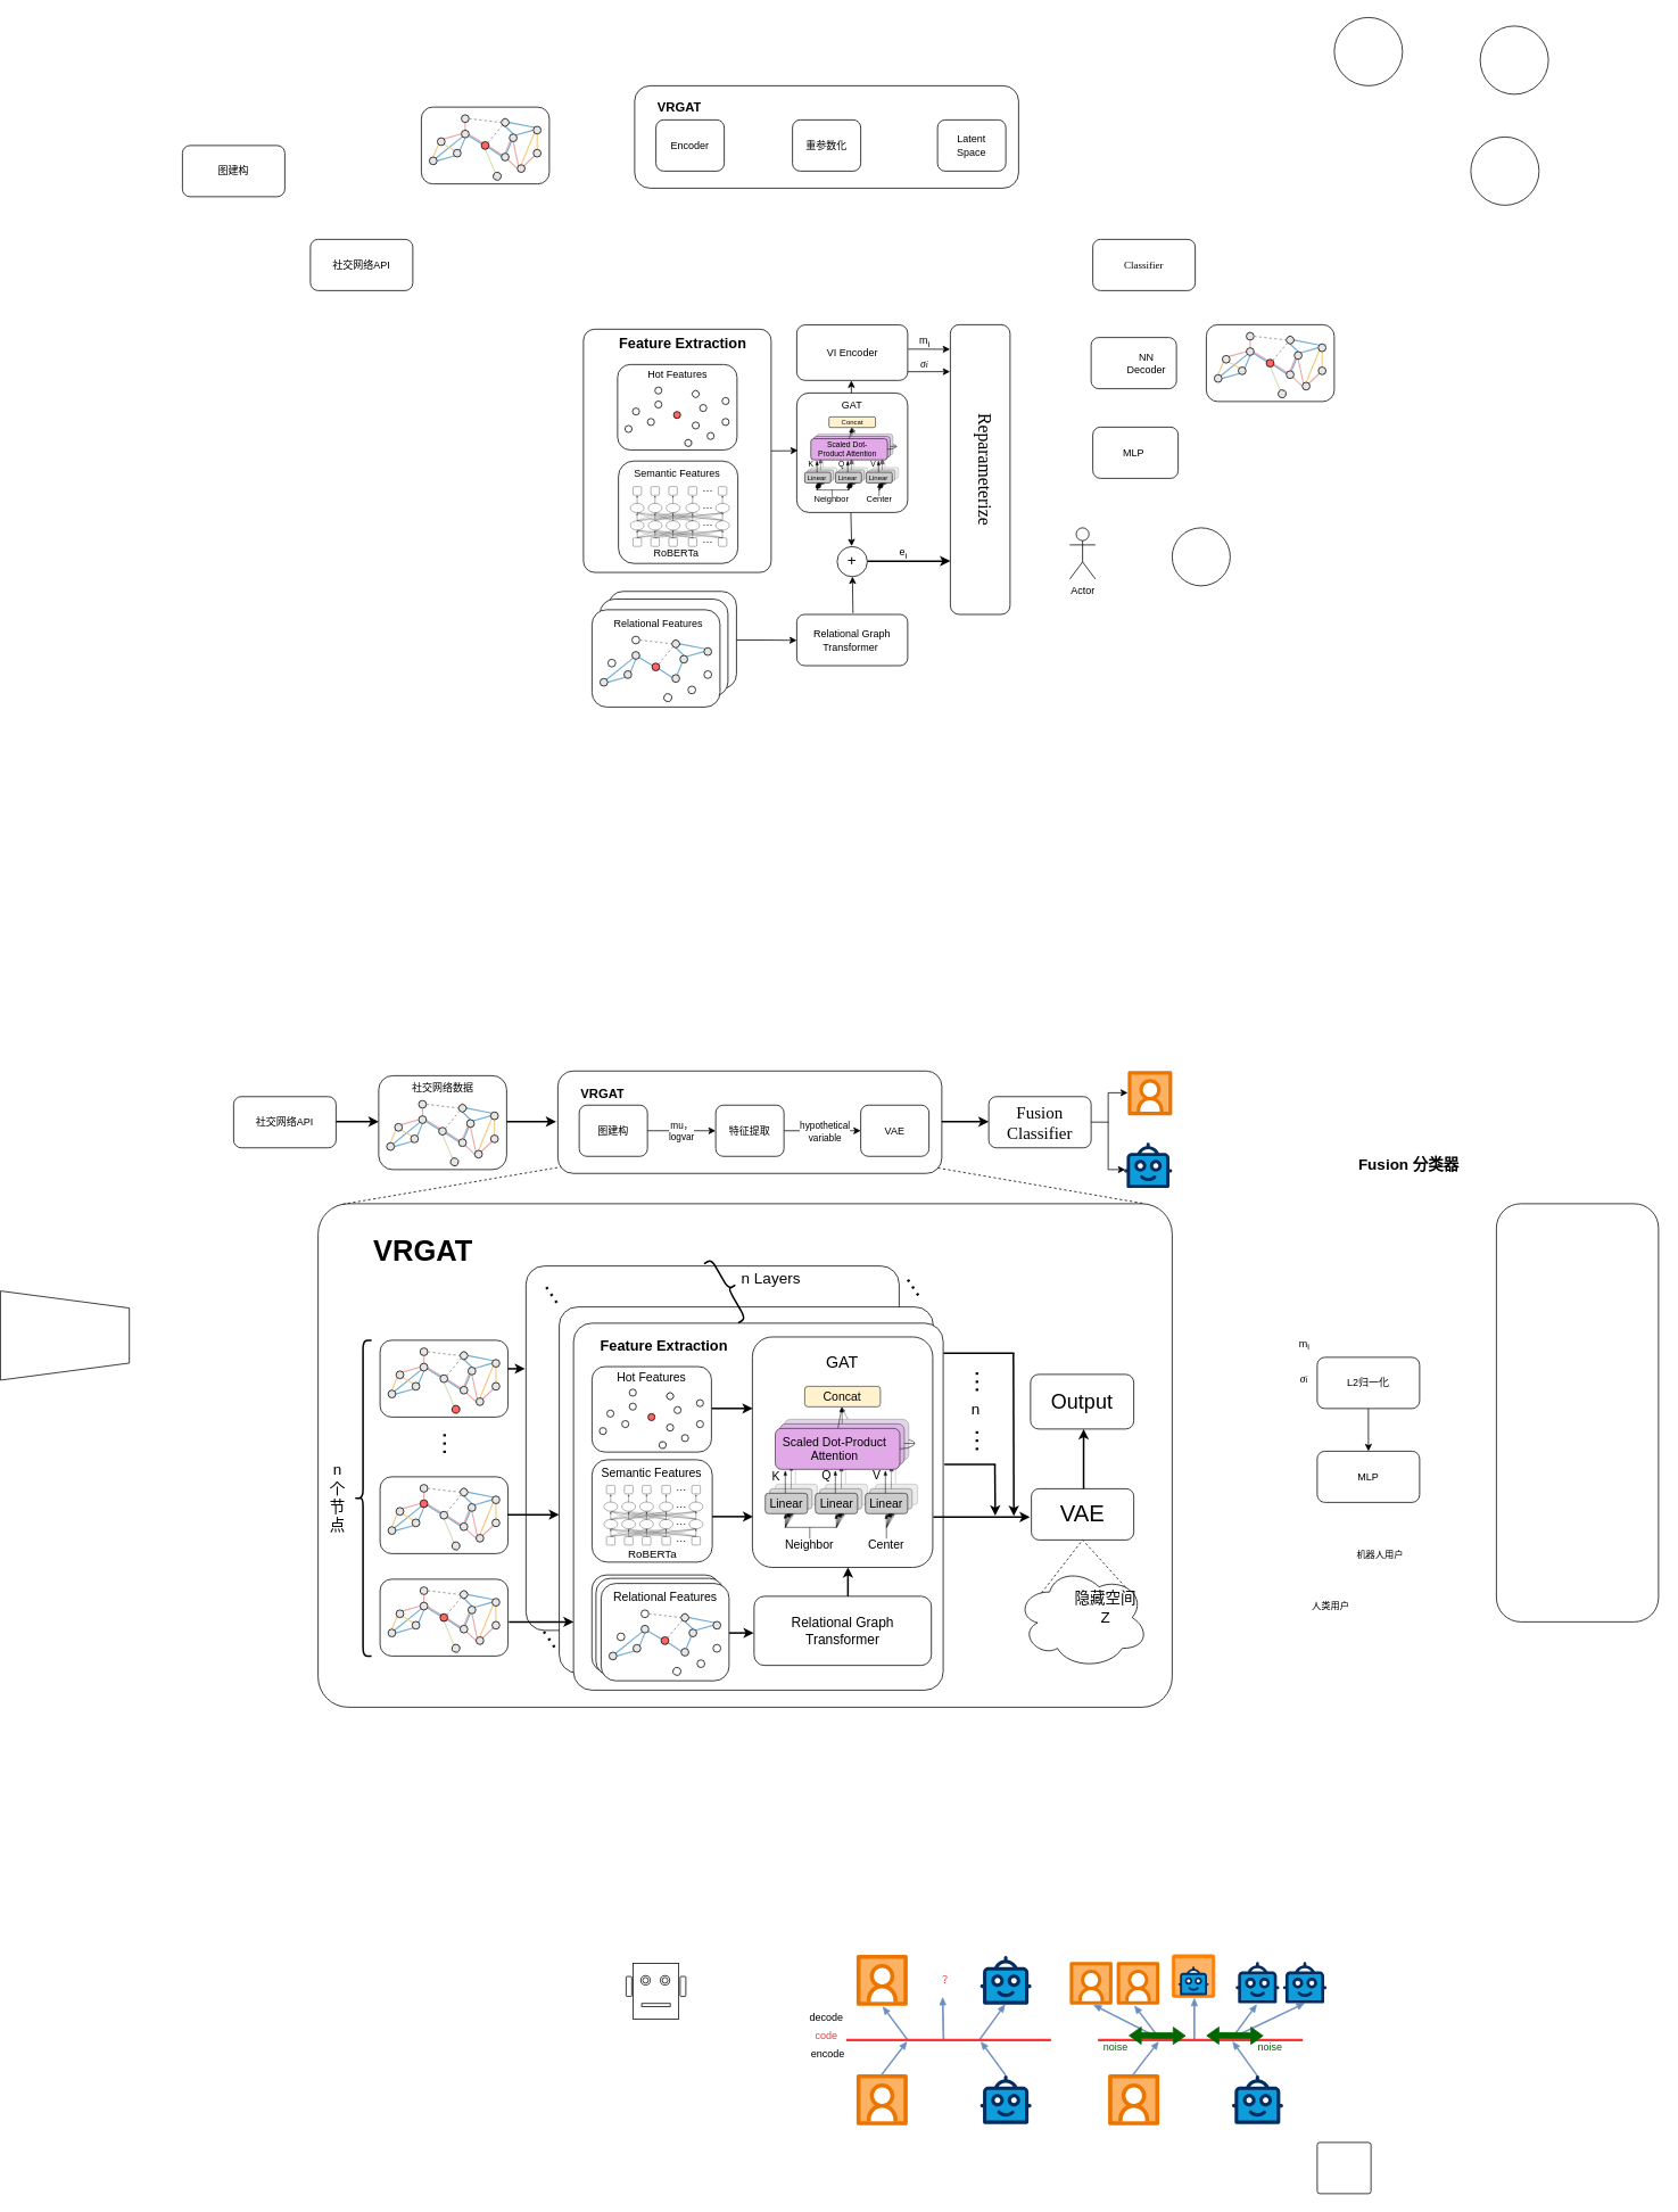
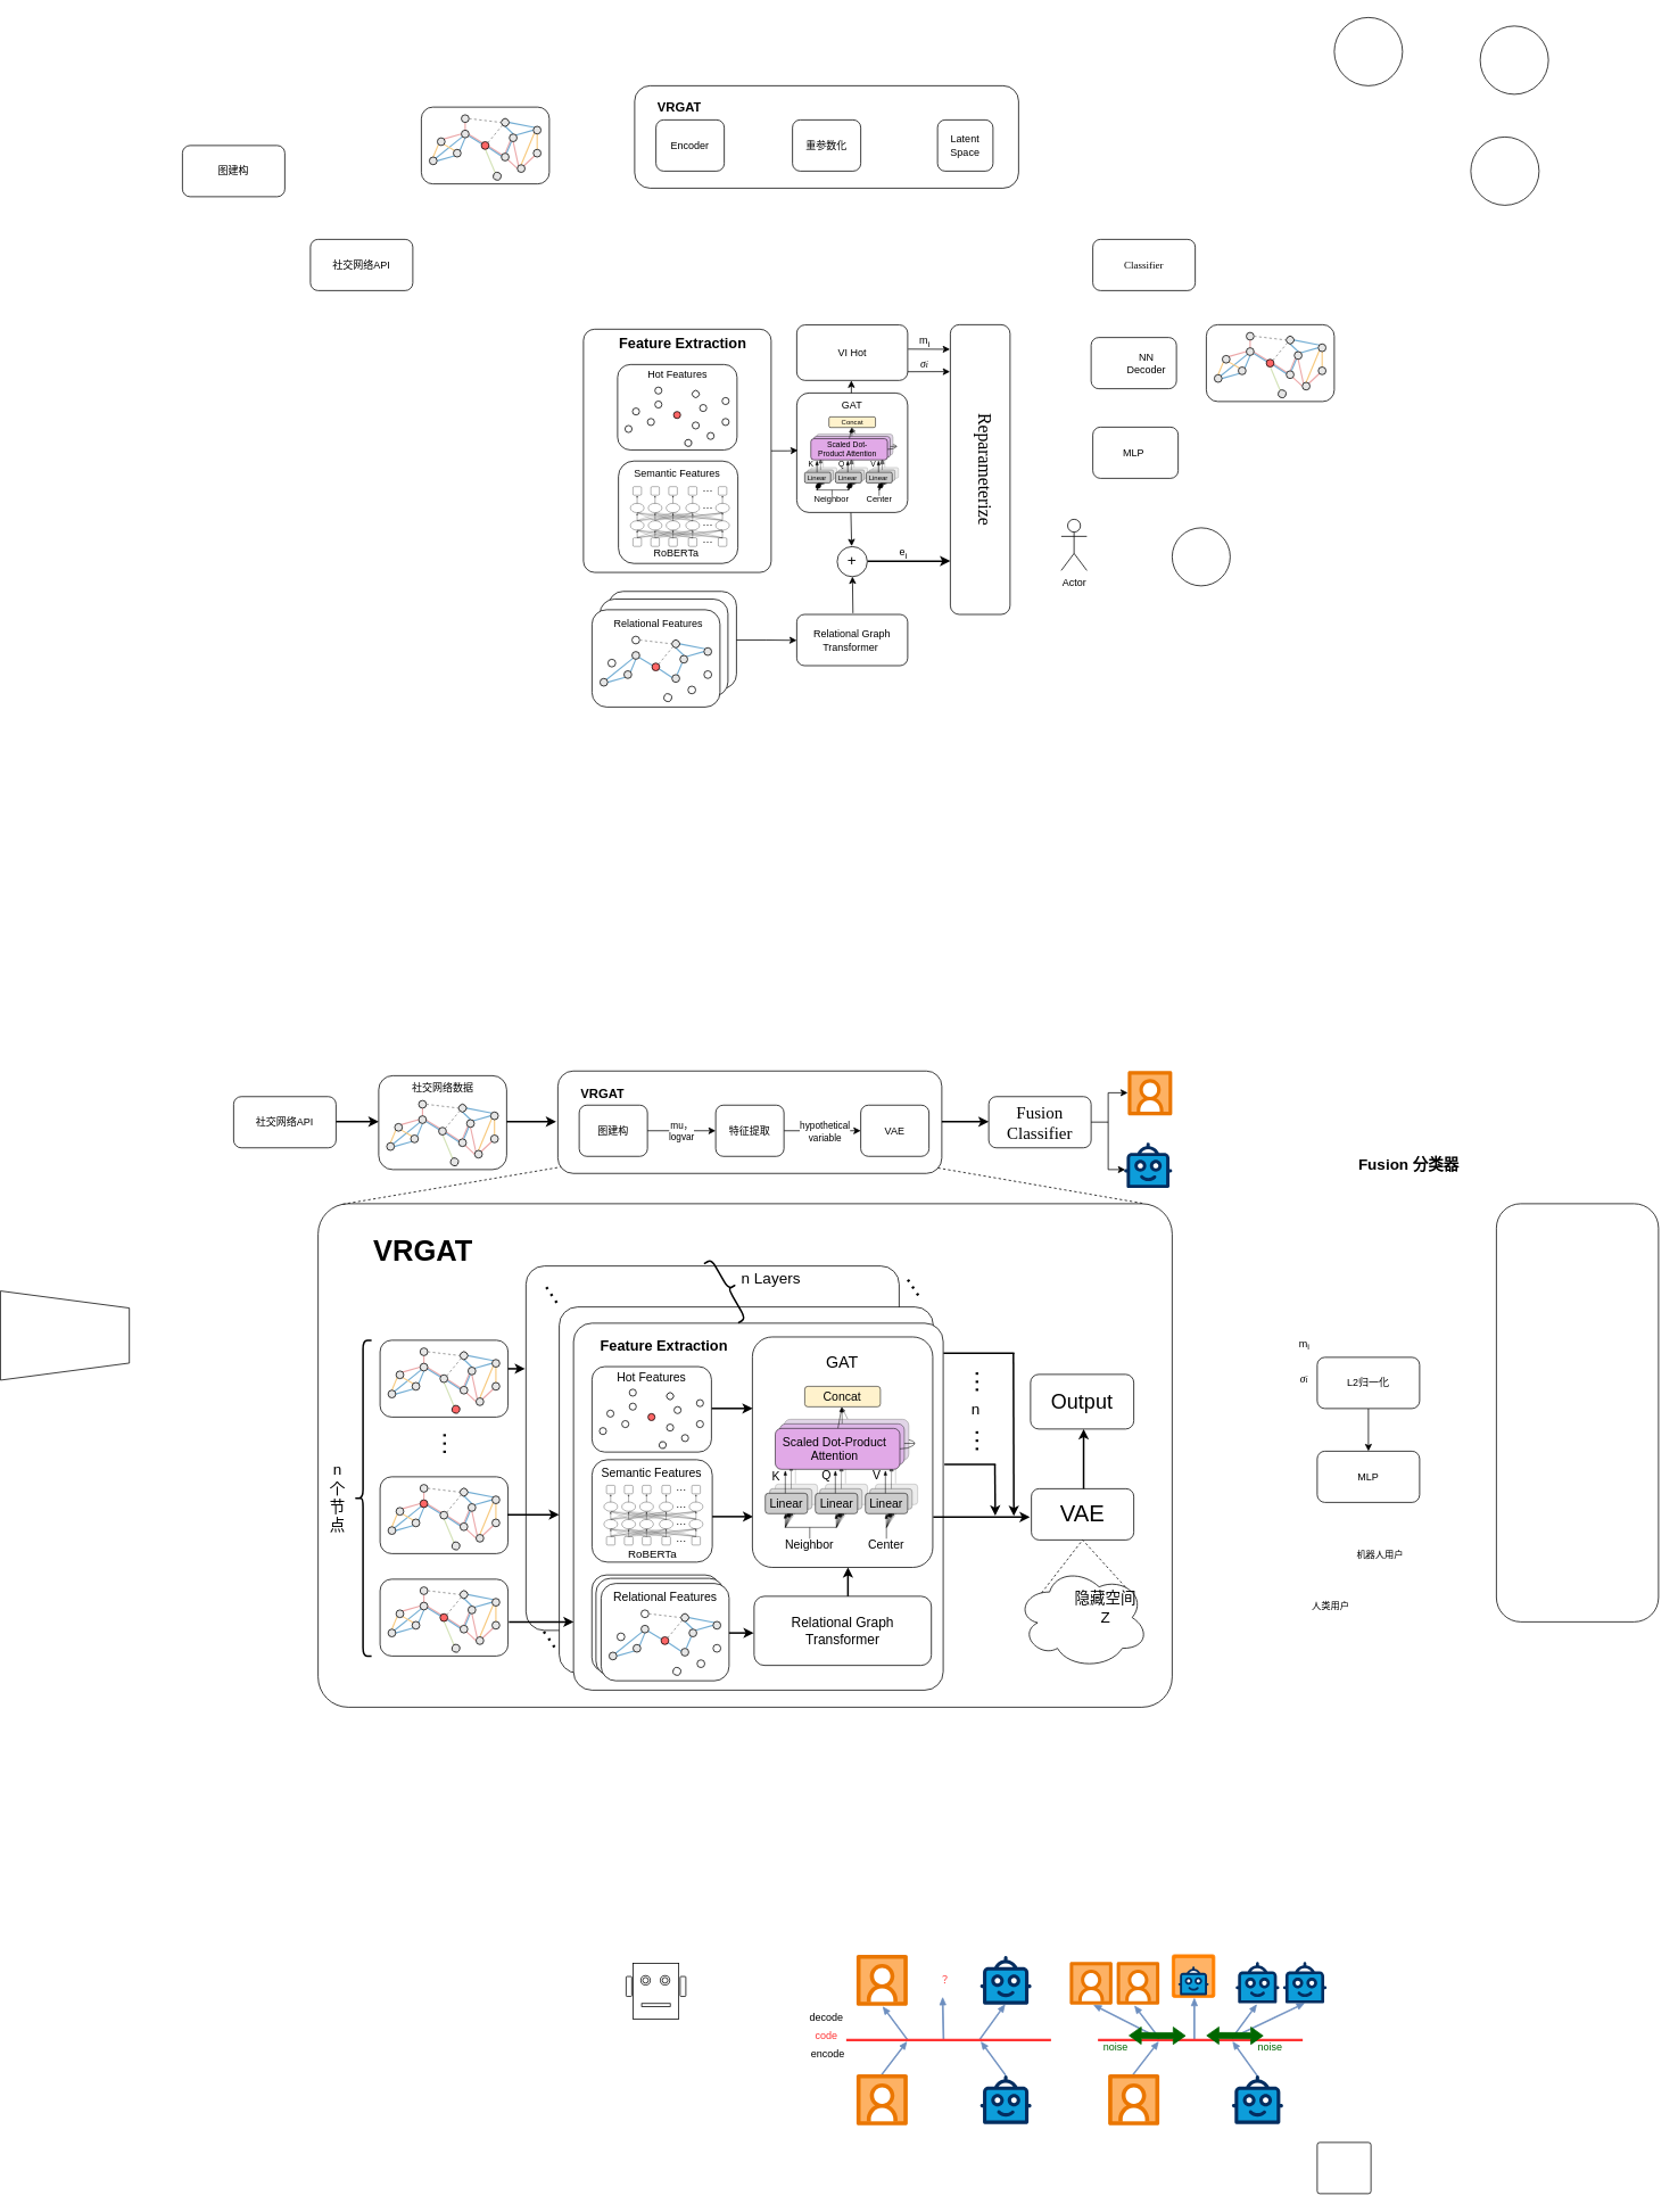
- <mxCell id="10" value="Latent&lt;div&gt;Space&lt;/div&gt;" style="rounded=1;whiteSpace=wrap;html=1;" vertex="1" parent="1"><mxGeometry x="1095" y="140" width="80" height="60" as="geometry" /></mxCell>
+ <mxCell id="10" value="Latent&lt;div&gt;Space&lt;/div&gt;" style="rounded=1;whiteSpace=wrap;html=1;" vertex="1" parent="1"><mxGeometry x="1095" y="140" width="65" height="60" as="geometry" /></mxCell>
- <mxCell id="265" value="VI Encoder" style="text;html=1;align=center;verticalAlign=middle;whiteSpace=wrap;rounded=0;" vertex="1" parent="263"><mxGeometry x="21.667" y="17.5" width="86.667" height="30" as="geometry" /></mxCell>
+ <mxCell id="265" value="VI Hot" style="text;html=1;align=center;verticalAlign=middle;whiteSpace=wrap;rounded=0;" vertex="1" parent="263"><mxGeometry x="21.667" y="17.5" width="86.667" height="30" as="geometry" /></mxCell>
- <mxCell id="317" value="Actor" style="shape=umlActor;verticalLabelPosition=bottom;verticalAlign=top;html=1;outlineConnect=0;" vertex="1" parent="1"><mxGeometry x="1250" y="618" width="30" height="60" as="geometry" /></mxCell>
+ <mxCell id="317" value="Actor" style="shape=umlActor;verticalLabelPosition=bottom;verticalAlign=top;html=1;outlineConnect=0;" vertex="1" parent="1"><mxGeometry x="1240" y="608" width="30" height="60" as="geometry" /></mxCell>
